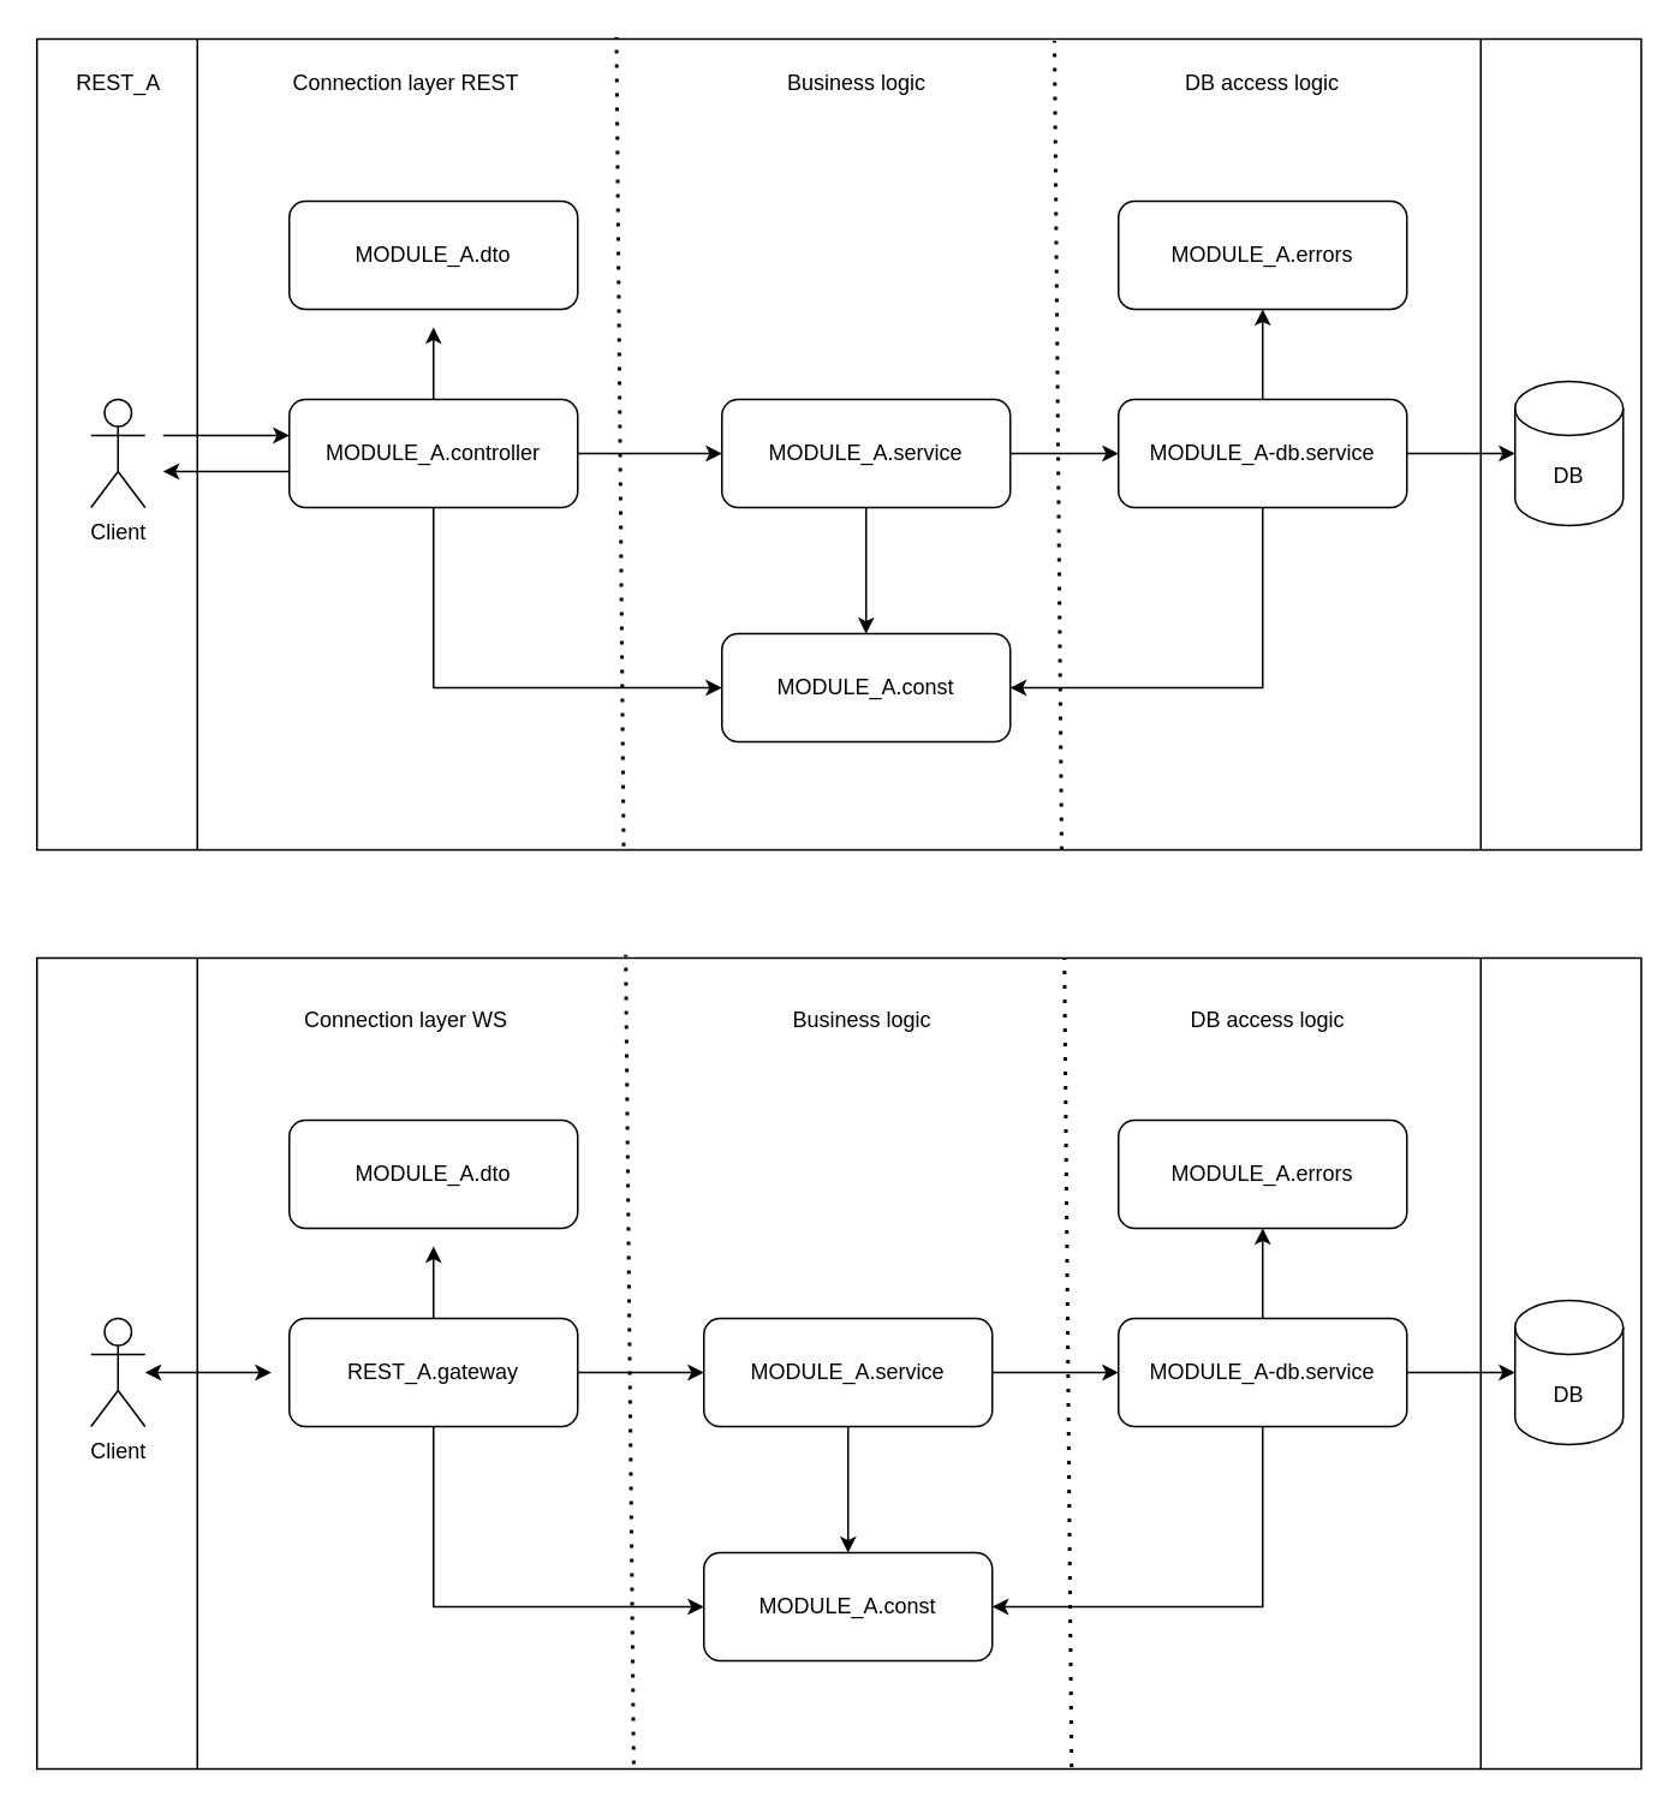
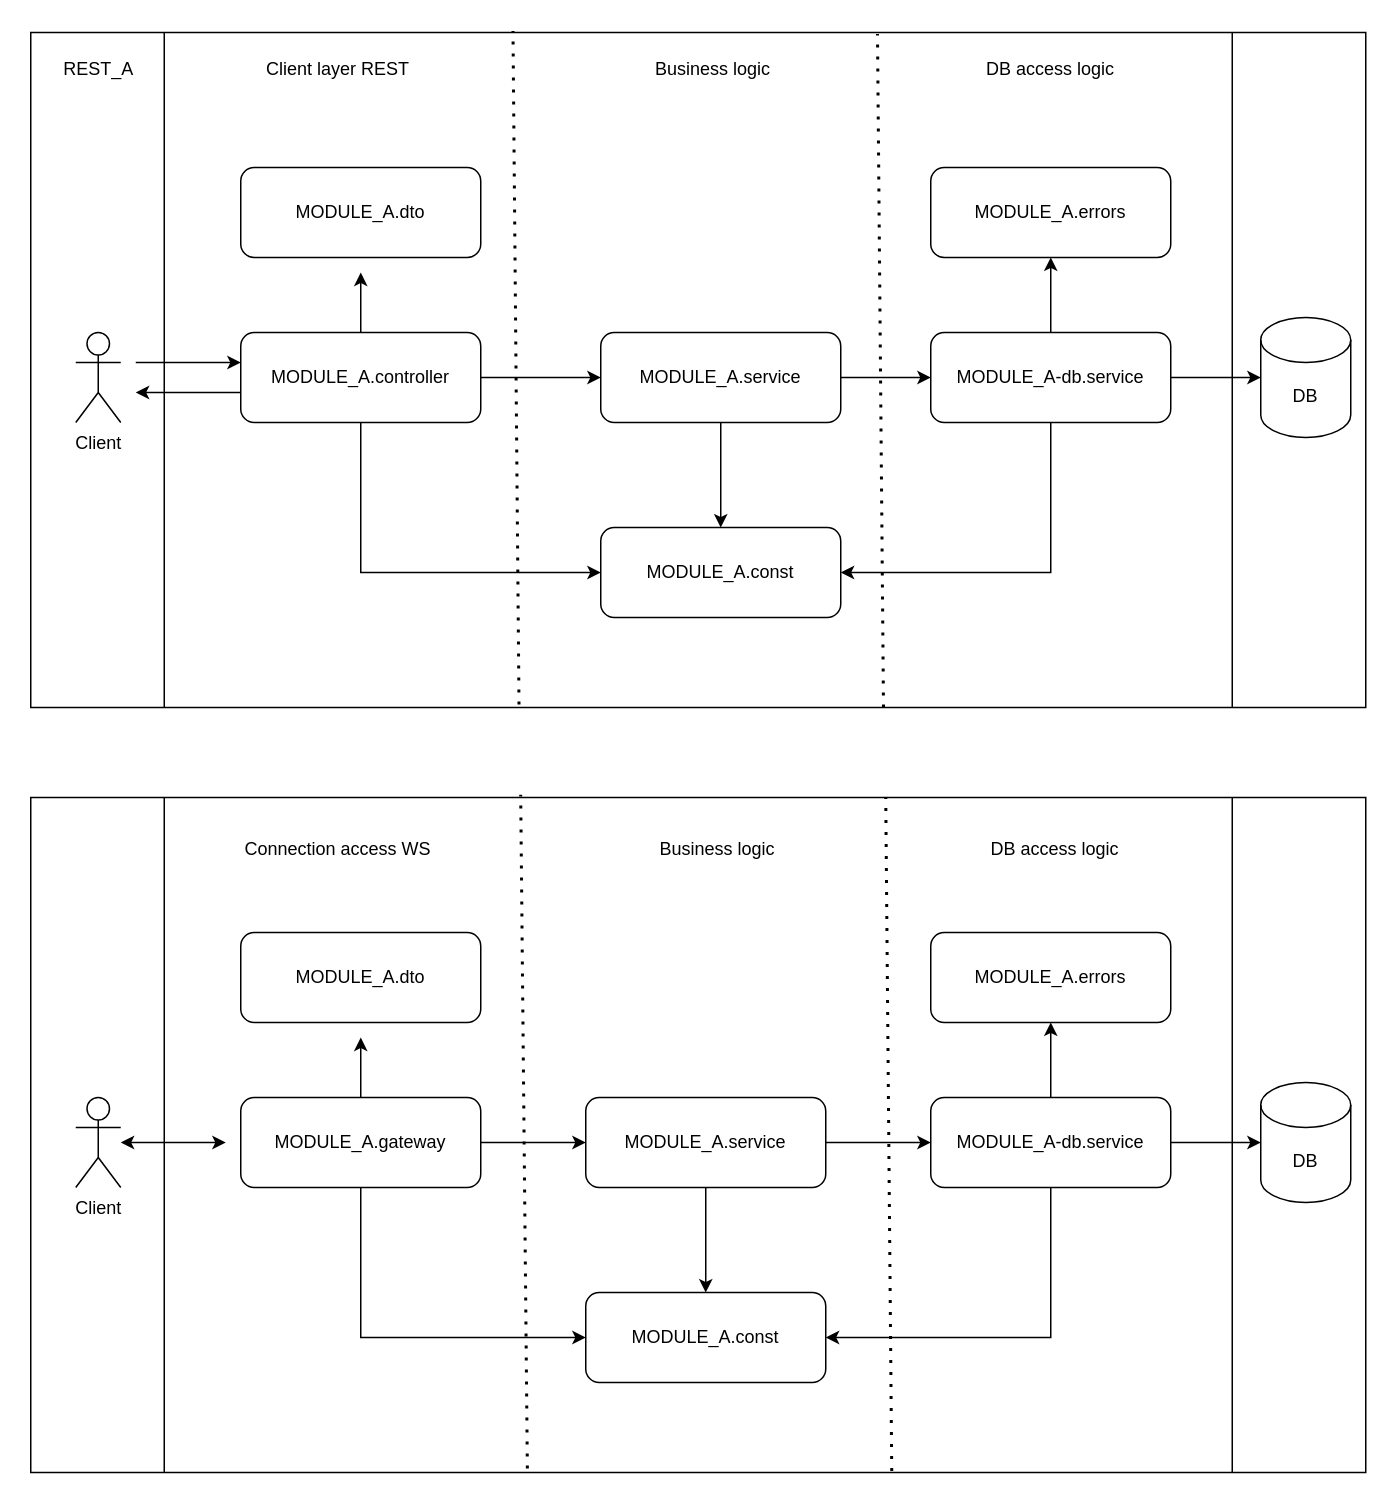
- <mxCell id="42" value="Connection layer REST" style="text;html=1;align=center;verticalAlign=middle;whiteSpace=wrap;rounded=0;" vertex="1" parent="1"><mxGeometry x="140" y="31" width="170" height="30" as="geometry" /></mxCell>
+ <mxCell id="42" value="Client layer REST" style="text;html=1;align=center;verticalAlign=middle;whiteSpace=wrap;rounded=0;" vertex="1" parent="1"><mxGeometry x="140" y="31" width="170" height="30" as="geometry" /></mxCell>
- <mxCell id="45" value="Connection layer WS" style="text;html=1;align=center;verticalAlign=middle;whiteSpace=wrap;rounded=0;" vertex="1" parent="1"><mxGeometry x="140" y="551" width="170" height="30" as="geometry" /></mxCell>
+ <mxCell id="45" value="Connection access WS" style="text;html=1;align=center;verticalAlign=middle;whiteSpace=wrap;rounded=0;" vertex="1" parent="1"><mxGeometry x="140" y="551" width="170" height="30" as="geometry" /></mxCell>
- <mxCell id="31" value="REST_A.gateway" style="rounded=1;whiteSpace=wrap;html=1;" vertex="1" parent="1"><mxGeometry x="160" y="731" width="160" height="60" as="geometry" /></mxCell>
+ <mxCell id="31" value="MODULE_A.gateway" style="rounded=1;whiteSpace=wrap;html=1;" vertex="1" parent="1"><mxGeometry x="160" y="731" width="160" height="60" as="geometry" /></mxCell>
